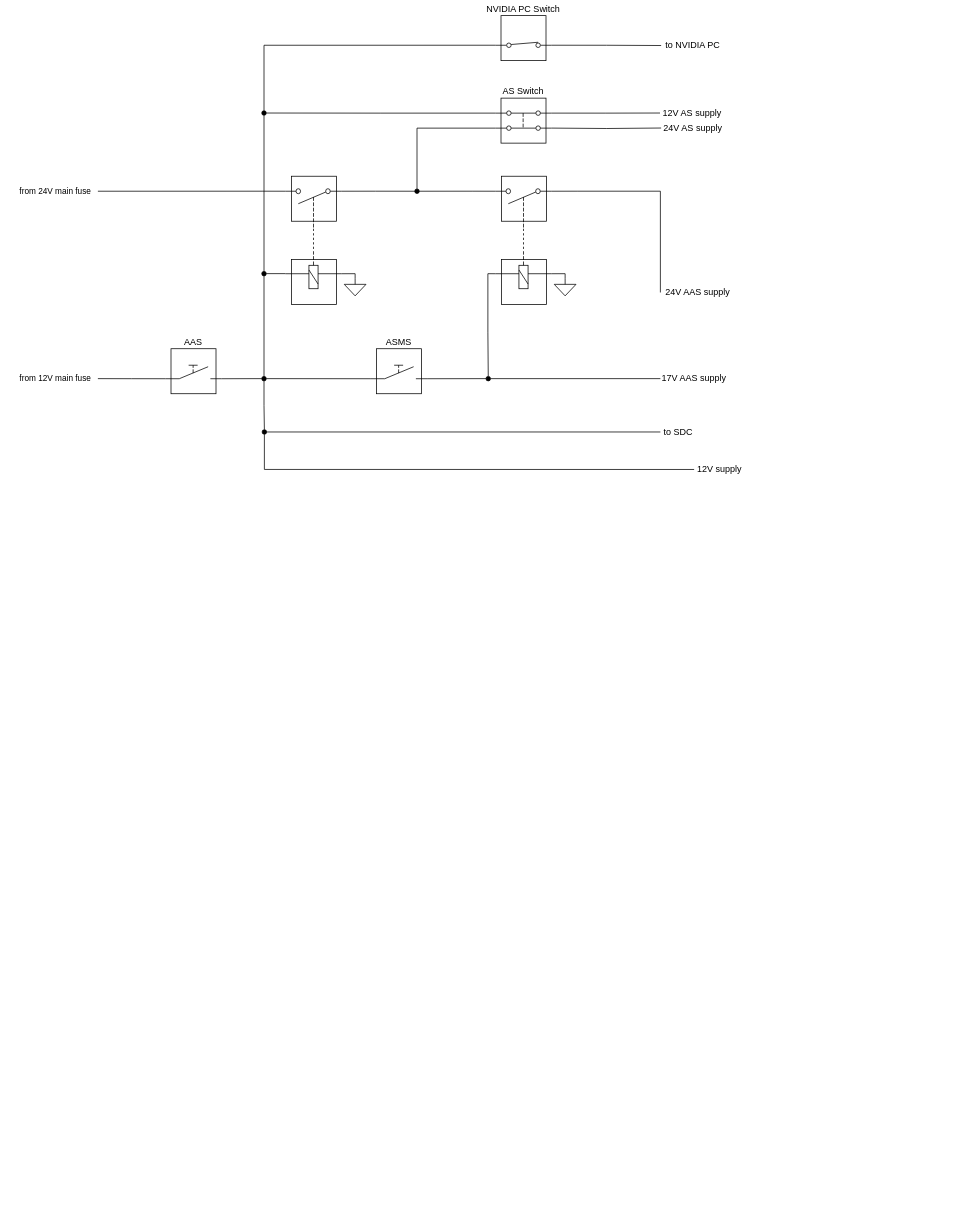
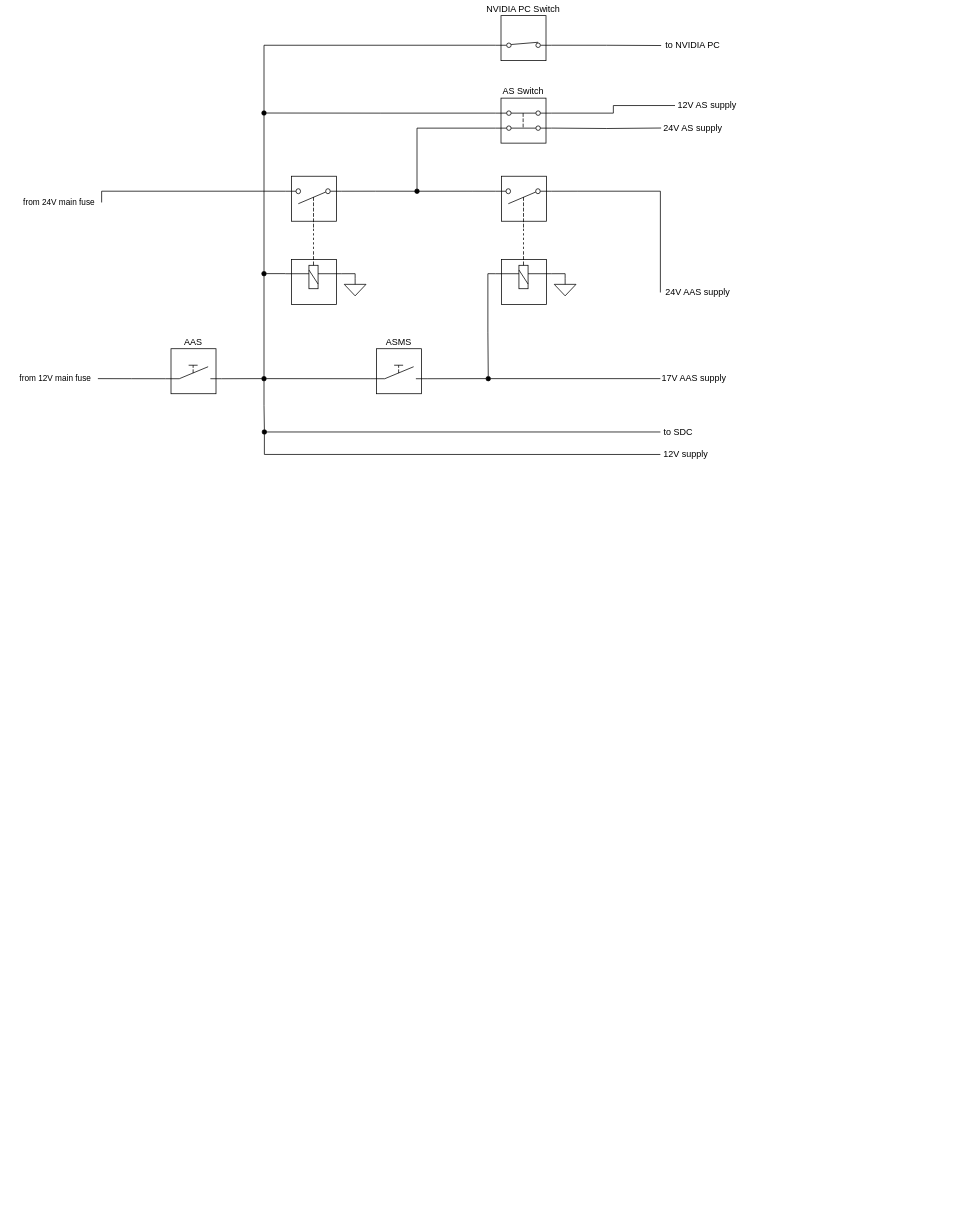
- <mxCell id="68" value="12V AS supply" style="text;html=1;strokeColor=none;fillColor=none;align=center;verticalAlign=middle;whiteSpace=wrap;rounded=0;" vertex="1" parent="1"><mxGeometry x="879.5" y="139.86" width="85" height="20" as="geometry" /></mxCell>
+ <mxCell id="68" value="12V AS supply" style="text;html=1;strokeColor=none;fillColor=none;align=center;verticalAlign=middle;whiteSpace=wrap;rounded=0;" vertex="1" parent="1"><mxGeometry x="899.5" y="129.86" width="85" height="20" as="geometry" /></mxCell>
- <mxCell id="34" value="&lt;span style=&quot;font-size: 11px ; text-align: right ; background-color: rgb(255 , 255 , 255)&quot;&gt;from 24V main fuse&amp;nbsp;&lt;/span&gt;" style="text;html=1;strokeColor=none;fillColor=none;align=center;verticalAlign=middle;whiteSpace=wrap;rounded=0;" vertex="1" parent="1"><mxGeometry x="20" y="244.14" width="110" height="20" as="geometry" /></mxCell>
+ <mxCell id="34" value="&lt;span style=&quot;font-size: 11px ; text-align: right ; background-color: rgb(255 , 255 , 255)&quot;&gt;from 24V main fuse&amp;nbsp;&lt;/span&gt;" style="text;html=1;strokeColor=none;fillColor=none;align=center;verticalAlign=middle;whiteSpace=wrap;rounded=0;" vertex="1" parent="1"><mxGeometry x="25" y="259.14" width="110" height="20" as="geometry" /></mxCell>
- <mxCell id="30" value="12V supply" style="text;html=1;strokeColor=none;fillColor=none;align=center;verticalAlign=middle;whiteSpace=wrap;rounded=0;" vertex="1" parent="1"><mxGeometry x="925" y="615.14" width="67.5" height="20" as="geometry" /></mxCell>
+ <mxCell id="30" value="12V supply" style="text;html=1;strokeColor=none;fillColor=none;align=center;verticalAlign=middle;whiteSpace=wrap;rounded=0;" vertex="1" parent="1"><mxGeometry x="880" y="595.14" width="67.5" height="20" as="geometry" /></mxCell>
